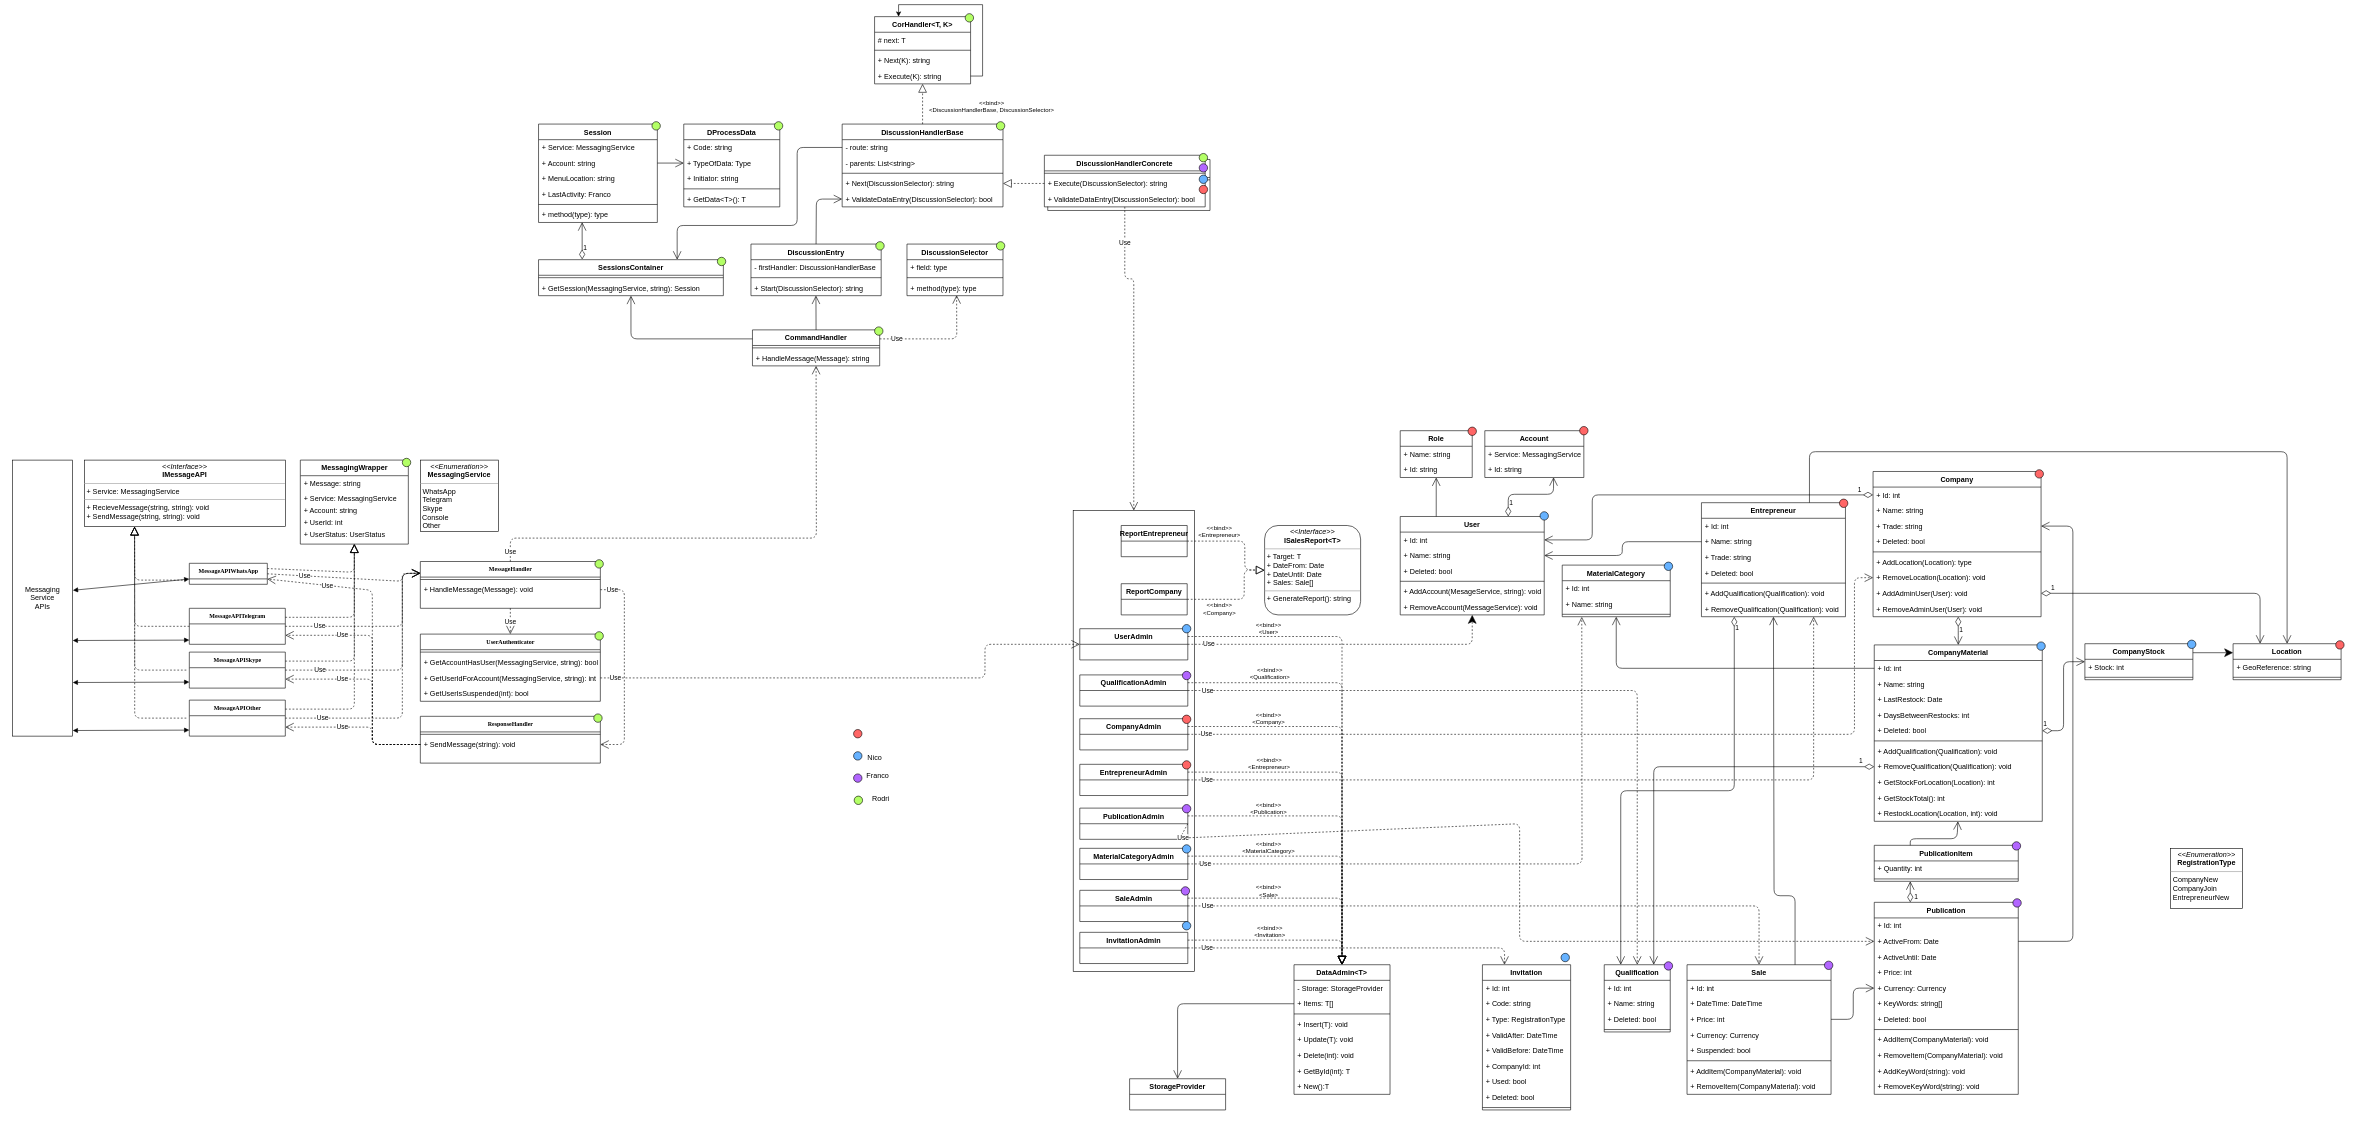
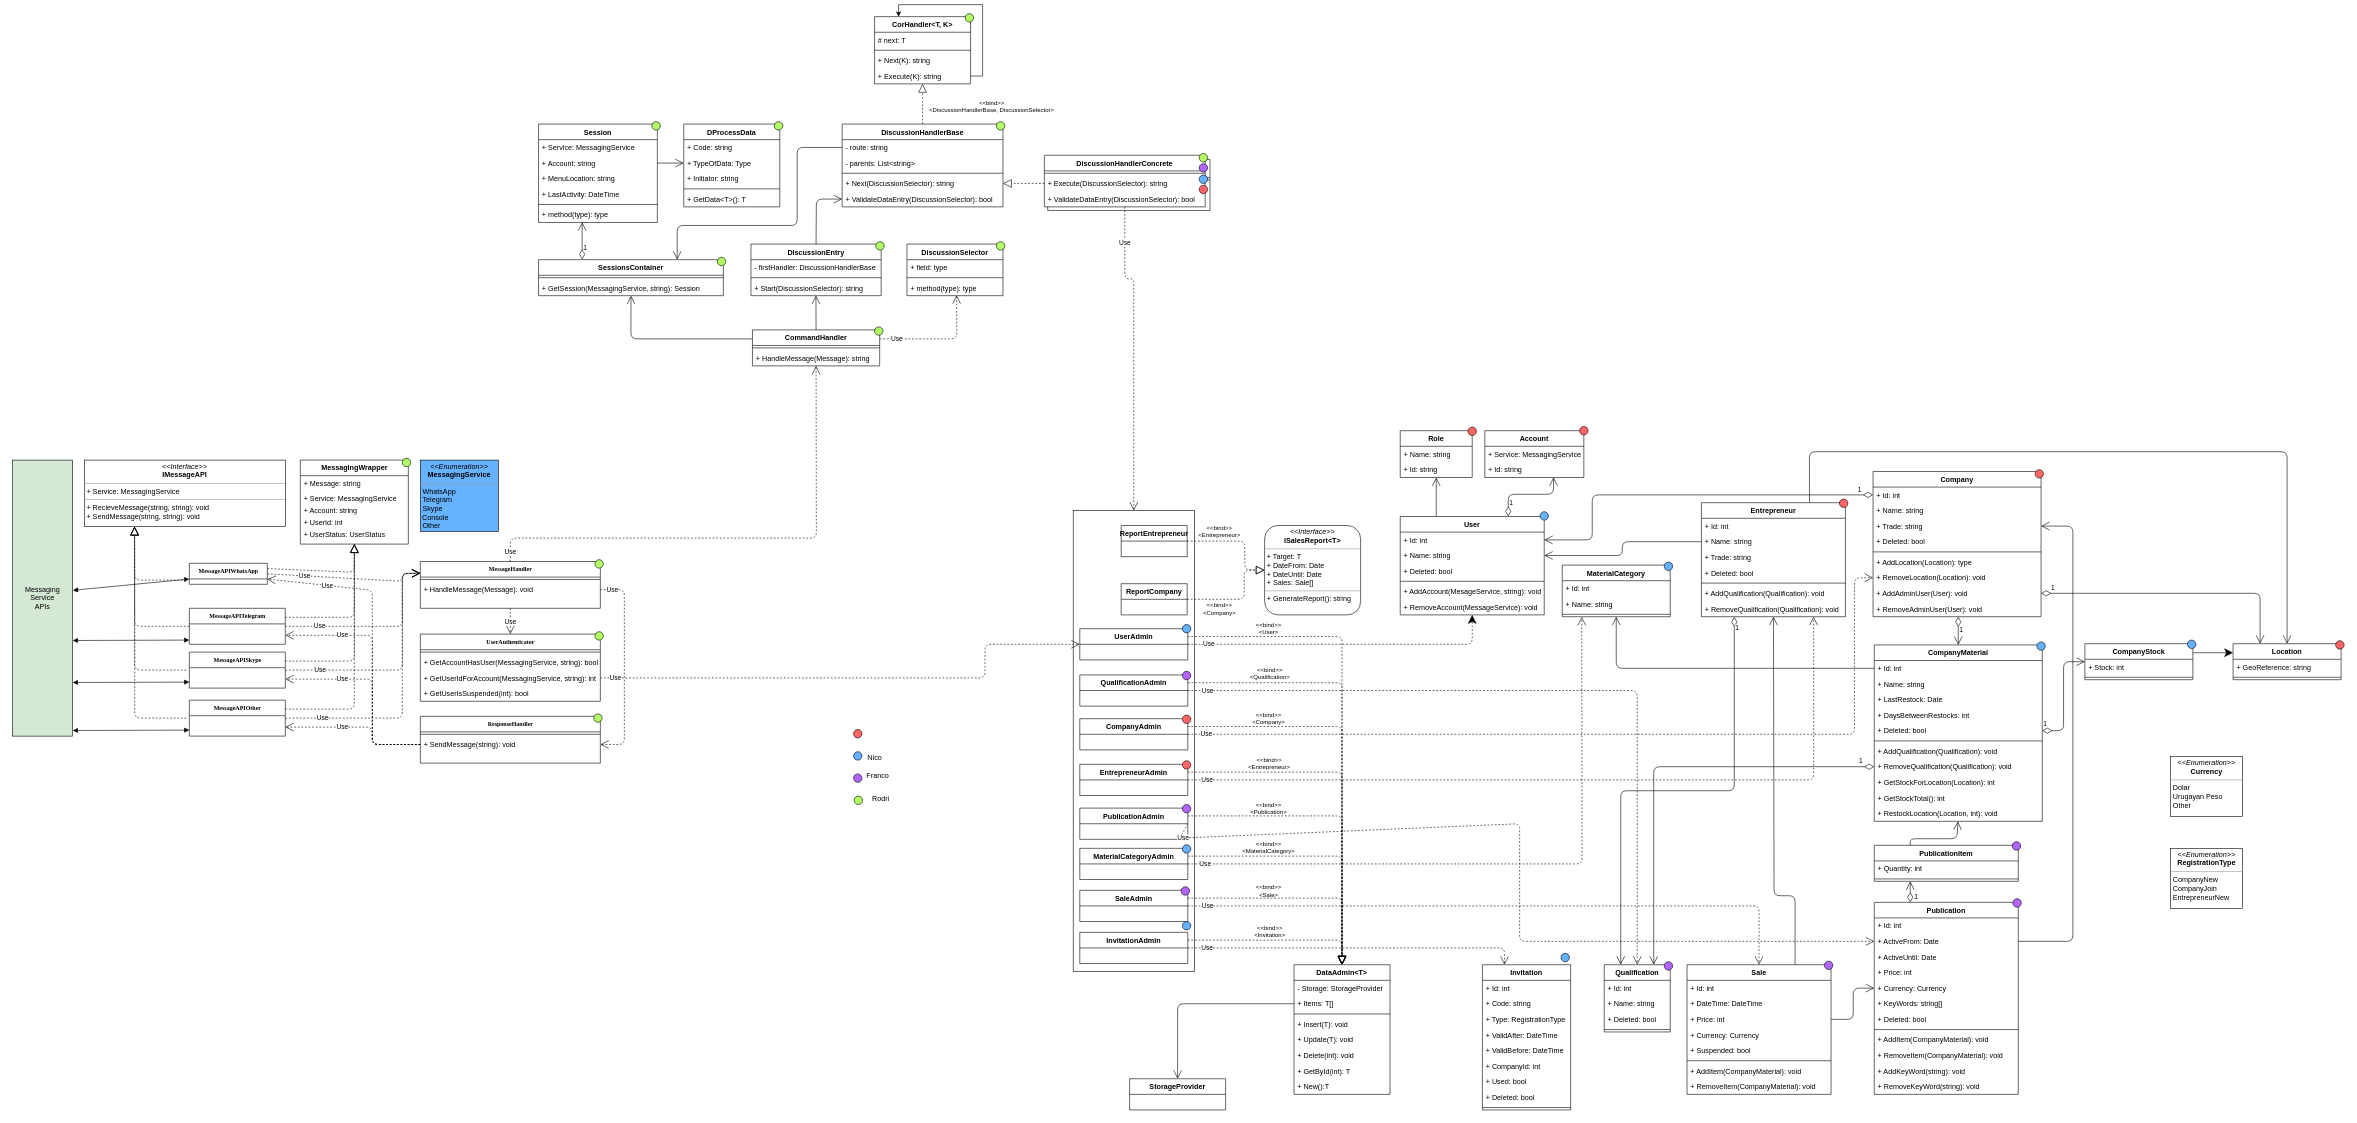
- <mxCell id="73" value="+ LastActivity: Franco" style="text;strokeColor=none;fillColor=none;align=left;verticalAlign=top;spacingLeft=4;spacingRight=4;overflow=hidden;rotatable=0;points=[[0,0.5],[1,0.5]];portConstraint=eastwest;" parent="69" vertex="1"><mxGeometry y="104" width="198" height="26" as="geometry" /></mxCell>
+ <mxCell id="73" value="+ LastActivity: DateTime" style="text;strokeColor=none;fillColor=none;align=left;verticalAlign=top;spacingLeft=4;spacingRight=4;overflow=hidden;rotatable=0;points=[[0,0.5],[1,0.5]];portConstraint=eastwest;" parent="69" vertex="1"><mxGeometry y="104" width="198" height="26" as="geometry" /></mxCell>
- <mxCell id="8" value="&lt;p style=&quot;margin: 0px ; margin-top: 4px ; text-align: center&quot;&gt;&lt;i&gt;&amp;lt;&amp;lt;Enumeration&amp;gt;&amp;gt;&lt;/i&gt;&lt;br&gt;&lt;b&gt;MessagingService&lt;/b&gt;&lt;/p&gt;&lt;hr size=&quot;1&quot;&gt;&lt;p style=&quot;margin: 0px ; margin-left: 4px&quot;&gt;WhatsApp&lt;/p&gt;&lt;p style=&quot;margin: 0px ; margin-left: 4px&quot;&gt;Telegram&lt;/p&gt;&lt;p style=&quot;margin: 0px ; margin-left: 4px&quot;&gt;Skype&lt;/p&gt;&amp;nbsp;Console&lt;p style=&quot;margin: 0px ; margin-left: 4px&quot;&gt;Other&lt;br&gt;&lt;/p&gt;" style="verticalAlign=top;align=left;overflow=fill;fontSize=12;fontFamily=Helvetica;html=1;rounded=0;shadow=0;comic=0;labelBackgroundColor=none;strokeWidth=1" parent="1" vertex="1"><mxGeometry x="700" y="764" width="130" height="119" as="geometry" /></mxCell>
+ <mxCell id="8" value="&lt;p style=&quot;margin: 0px ; margin-top: 4px ; text-align: center&quot;&gt;&lt;i&gt;&amp;lt;&amp;lt;Enumeration&amp;gt;&amp;gt;&lt;/i&gt;&lt;br&gt;&lt;b&gt;MessagingService&lt;/b&gt;&lt;/p&gt;&lt;hr size=&quot;1&quot;&gt;&lt;p style=&quot;margin: 0px ; margin-left: 4px&quot;&gt;WhatsApp&lt;/p&gt;&lt;p style=&quot;margin: 0px ; margin-left: 4px&quot;&gt;Telegram&lt;/p&gt;&lt;p style=&quot;margin: 0px ; margin-left: 4px&quot;&gt;Skype&lt;/p&gt;&amp;nbsp;Console&lt;p style=&quot;margin: 0px ; margin-left: 4px&quot;&gt;Other&lt;br&gt;&lt;/p&gt;" style="verticalAlign=top;align=left;overflow=fill;fontSize=12;fontFamily=Helvetica;html=1;rounded=0;shadow=0;comic=0;labelBackgroundColor=none;strokeWidth=1;fillColor=#66b2ff;" parent="1" vertex="1"><mxGeometry x="700" y="764" width="130" height="119" as="geometry" /></mxCell>
- <mxCell id="20" value="Messaging&lt;br&gt;Service&lt;br&gt;APIs" style="html=1;" parent="1" vertex="1"><mxGeometry x="20" y="764" width="100" height="460" as="geometry" /></mxCell>
+ <mxCell id="20" value="Messaging&lt;br&gt;Service&lt;br&gt;APIs" style="html=1;fillColor=#d5e8d4;" parent="1" vertex="1"><mxGeometry x="20" y="764" width="100" height="460" as="geometry" /></mxCell>
+ <mxCell id="54" value="&lt;p style=&quot;margin: 0px ; margin-top: 4px ; text-align: center&quot;&gt;&lt;i&gt;&amp;lt;&amp;lt;Enumeration&amp;gt;&amp;gt;&lt;/i&gt;&lt;br&gt;&lt;b&gt;Currency&lt;/b&gt;&lt;/p&gt;&lt;hr size=&quot;1&quot;&gt;&lt;p style=&quot;margin: 0px ; margin-left: 4px&quot;&gt;Dolar&lt;/p&gt;&lt;p style=&quot;margin: 0px ; margin-left: 4px&quot;&gt;Urugayan Peso&lt;/p&gt;&lt;p style=&quot;margin: 0px ; margin-left: 4px&quot;&gt;&lt;span&gt;Other&lt;/span&gt;&lt;br&gt;&lt;/p&gt;" style="verticalAlign=top;align=left;overflow=fill;fontSize=12;fontFamily=Helvetica;html=1;rounded=0;shadow=0;comic=0;labelBackgroundColor=none;strokeWidth=1" parent="1" vertex="1"><mxGeometry x="3617" y="1258" width="120" height="100" as="geometry" /></mxCell>
